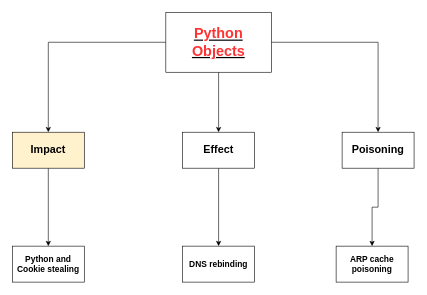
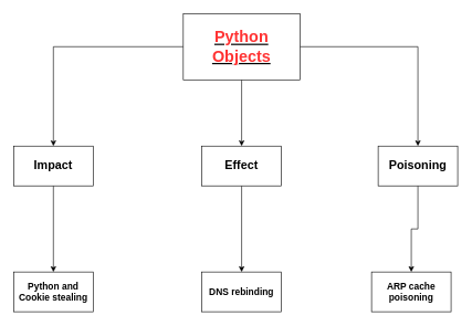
- <mxCell id="11" value="&lt;h2&gt;Impact&lt;/h2&gt;" style="whiteSpace=wrap;html=1;rounded=0;fillColor=#fff2cc;" vertex="1" parent="1"><mxGeometry x="20" y="220" width="120" height="60" as="geometry" /></mxCell>
+ <mxCell id="11" value="&lt;h2&gt;Impact&lt;/h2&gt;" style="whiteSpace=wrap;html=1;rounded=0;" vertex="1" parent="1"><mxGeometry x="20" y="220" width="120" height="60" as="geometry" /></mxCell>
